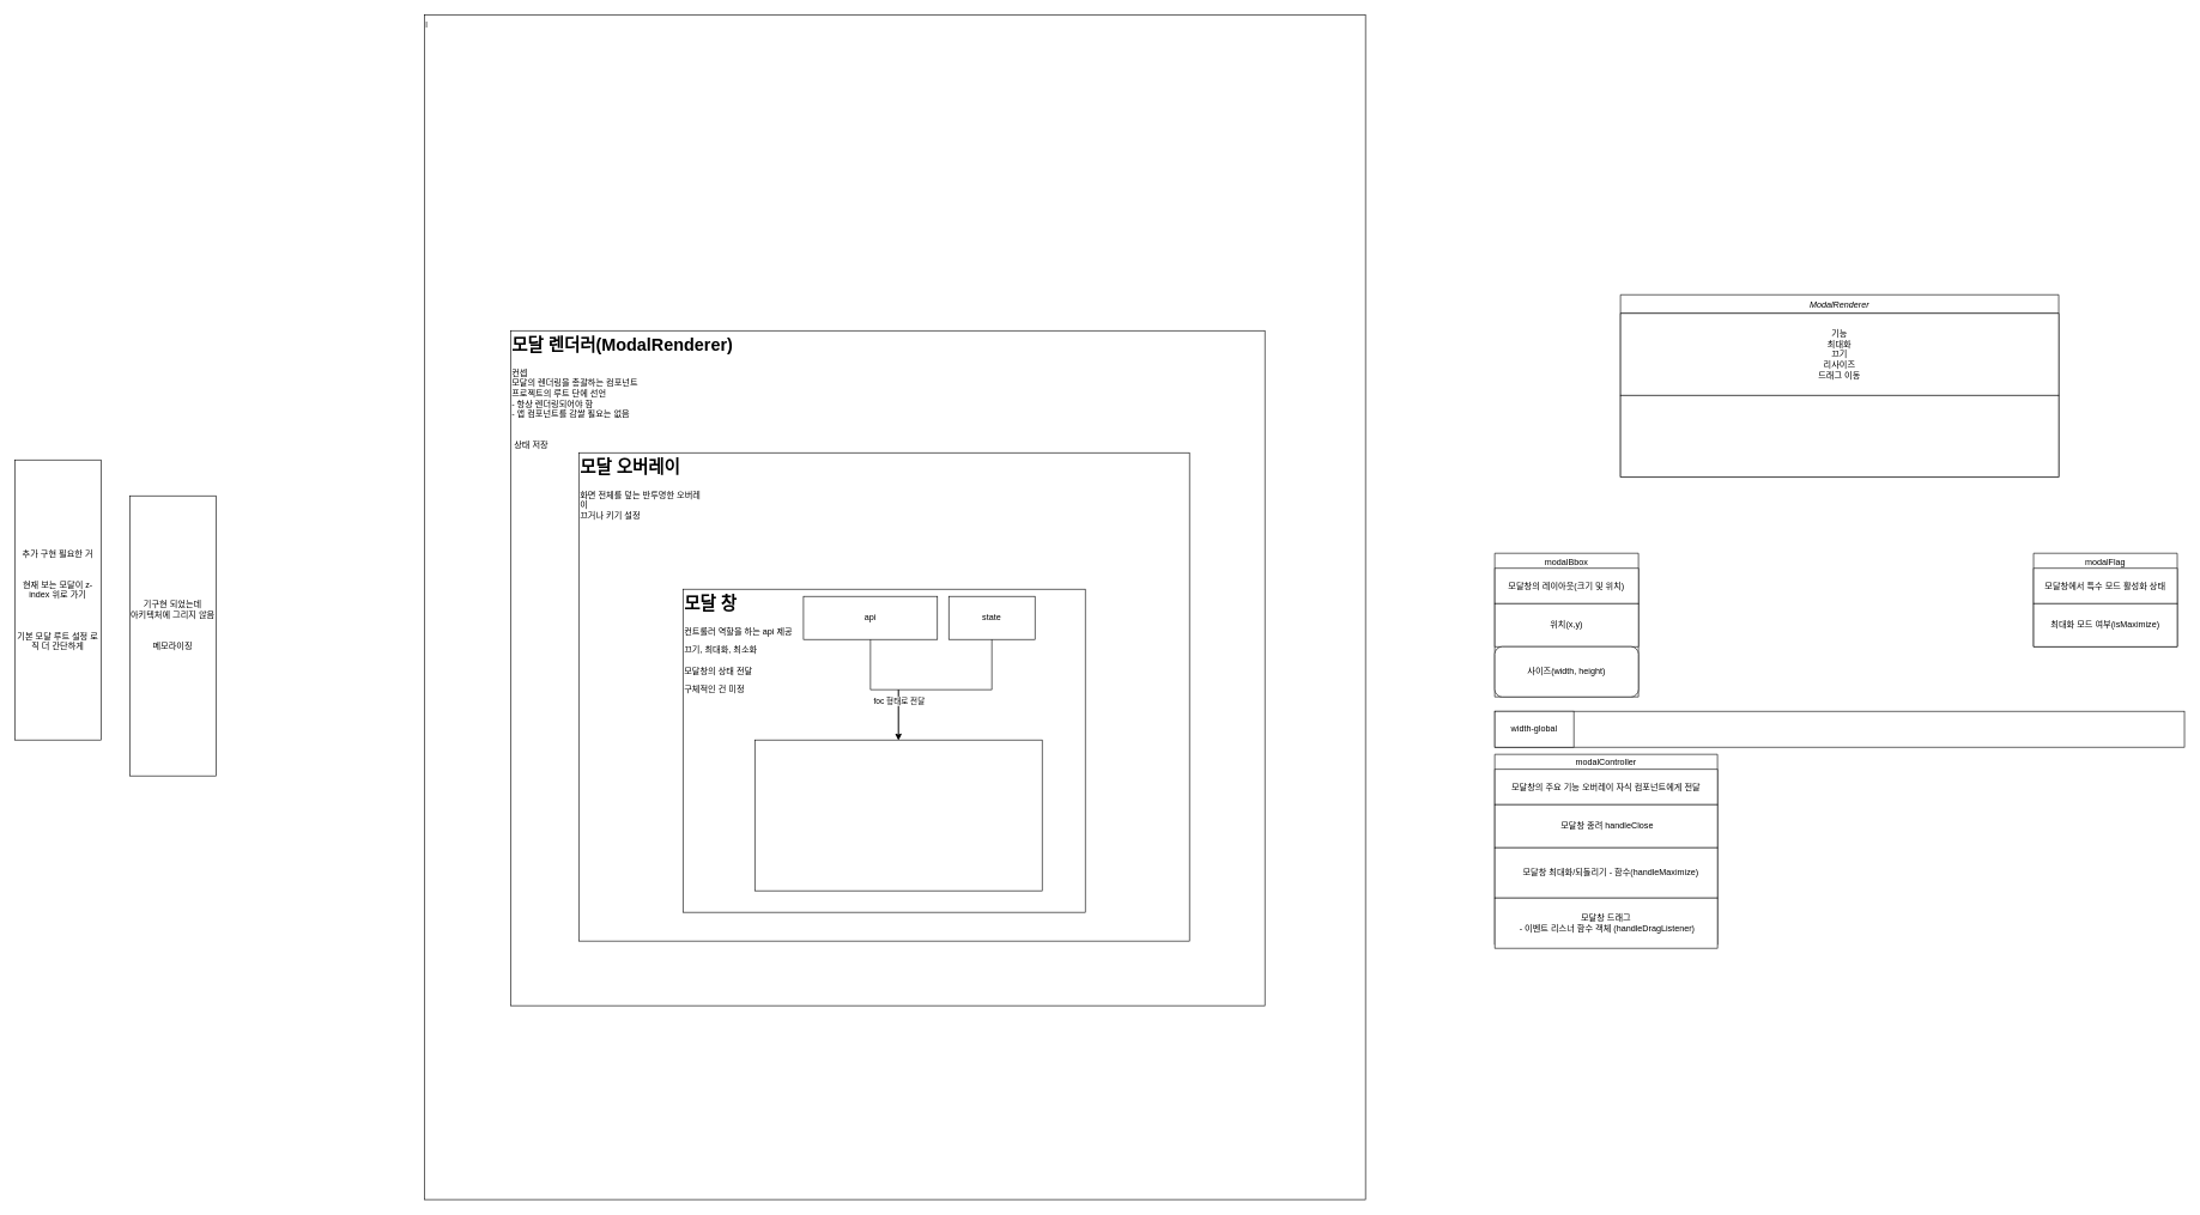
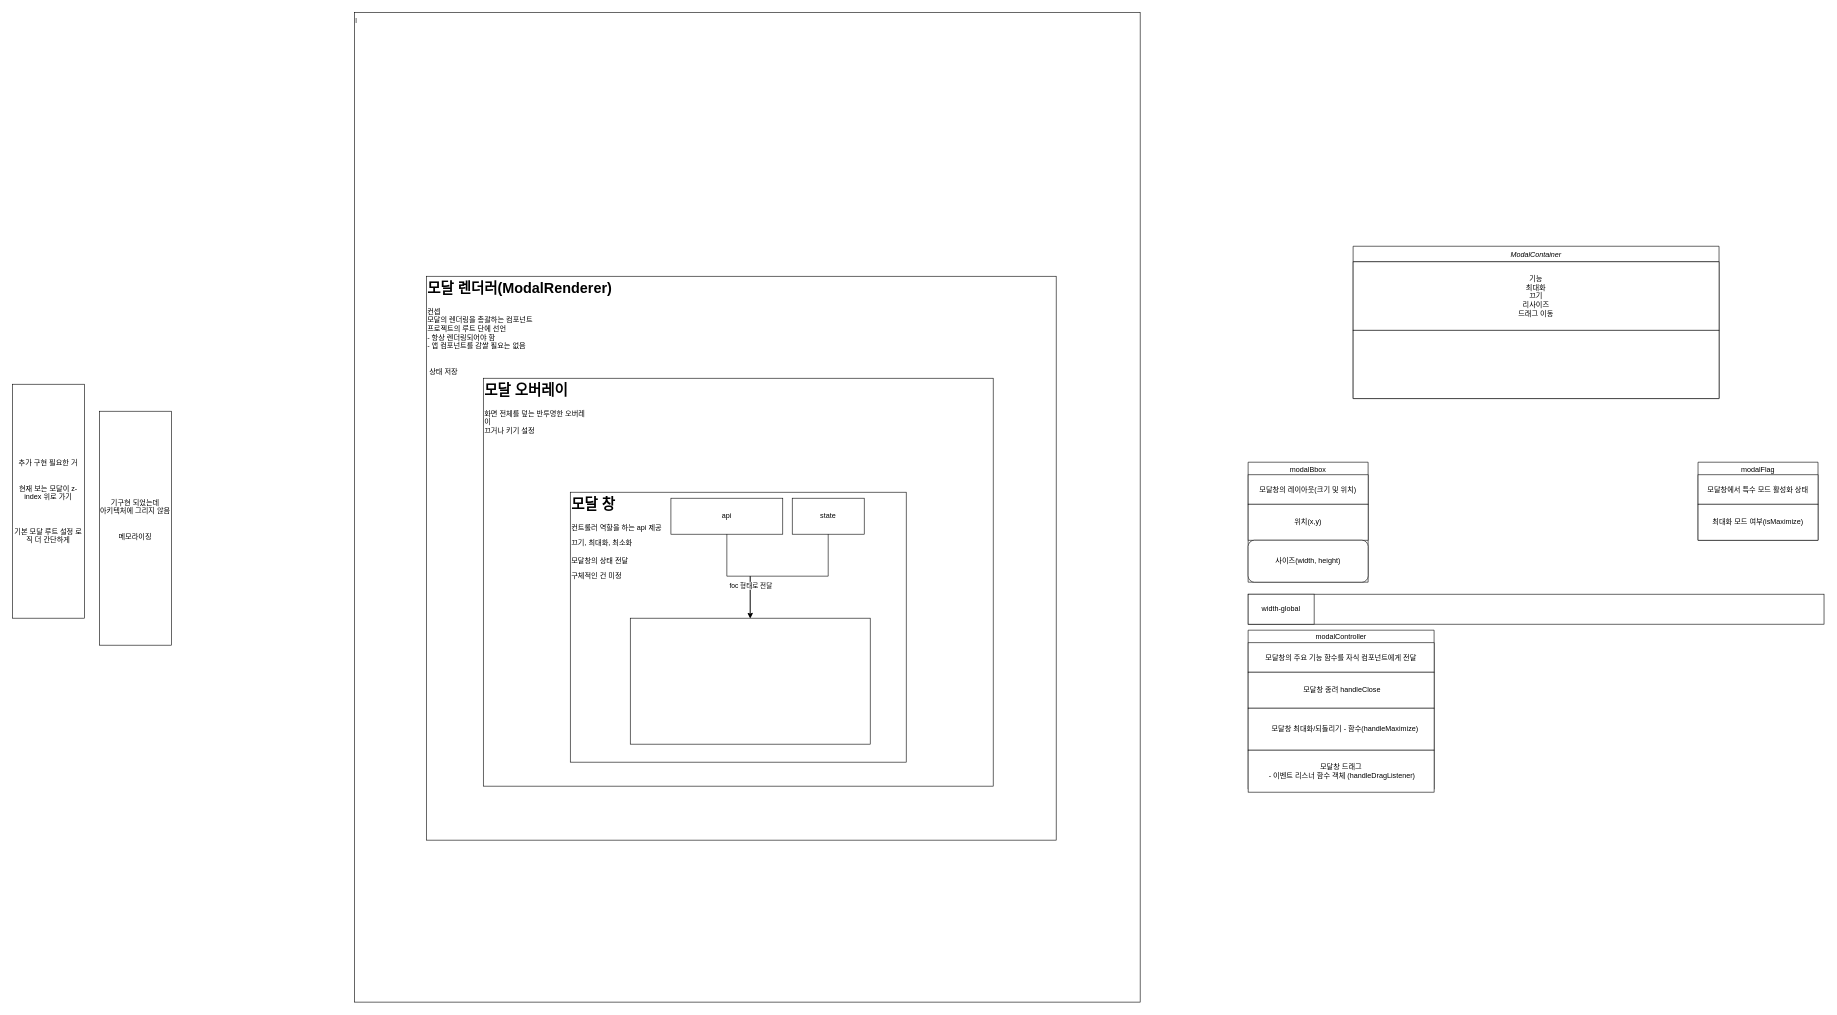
- <mxCell id="23" value="ModalRenderer" style="swimlane;fontStyle=2;align=center;verticalAlign=top;childLayout=stackLayout;horizontal=1;startSize=26;horizontalStack=0;resizeParent=1;resizeLast=0;collapsible=1;marginBottom=0;rounded=0;shadow=0;strokeWidth=1;" vertex="1" parent="22"><mxGeometry width="610" height="254" as="geometry"><mxRectangle x="110" y="90" width="160" height="26" as="alternateBounds" /></mxGeometry></mxCell>
+ <mxCell id="23" value="ModalContainer" style="swimlane;fontStyle=2;align=center;verticalAlign=top;childLayout=stackLayout;horizontal=1;startSize=26;horizontalStack=0;resizeParent=1;resizeLast=0;collapsible=1;marginBottom=0;rounded=0;shadow=0;strokeWidth=1;" vertex="1" parent="22"><mxGeometry width="610" height="254" as="geometry"><mxRectangle x="110" y="90" width="160" height="26" as="alternateBounds" /></mxGeometry></mxCell>
- <mxCell id="19" value="&lt;div&gt;기구현 되었는데&lt;/div&gt;&lt;div&gt;아키텍처에 그리지 않음&lt;/div&gt;&lt;div&gt;&lt;br&gt;&lt;/div&gt;&lt;div&gt;&lt;br&gt;&lt;/div&gt;메모라이징&lt;div&gt;&lt;br&gt;&lt;/div&gt;&lt;div&gt;&lt;br&gt;&lt;/div&gt;" style="rounded=0;whiteSpace=wrap;html=1;" parent="1" vertex="1"><mxGeometry x="180" y="690" width="120" height="390" as="geometry" /></mxCell>
+ <mxCell id="19" value="&lt;div&gt;기구현 되었는데&lt;/div&gt;&lt;div&gt;아키텍처에 그리지 않음&lt;/div&gt;&lt;div&gt;&lt;br&gt;&lt;/div&gt;&lt;div&gt;&lt;br&gt;&lt;/div&gt;메모라이징&lt;div&gt;&lt;br&gt;&lt;/div&gt;&lt;div&gt;&lt;br&gt;&lt;/div&gt;" style="rounded=0;whiteSpace=wrap;html=1;" parent="1" vertex="1"><mxGeometry x="165" y="685" width="120" height="390" as="geometry" /></mxCell>
- <mxCell id="34" value="모달창의 주요 기능 오버레이 자식 컴포넌트에게 전달" style="rounded=0;whiteSpace=wrap;html=1;" vertex="1" parent="33"><mxGeometry y="21" width="310" height="49" as="geometry" /></mxCell>
+ <mxCell id="34" value="모달창의 주요 기능 함수를 자식 컴포넌트에게 전달" style="rounded=0;whiteSpace=wrap;html=1;" vertex="1" parent="33"><mxGeometry y="21" width="310" height="49" as="geometry" /></mxCell>
